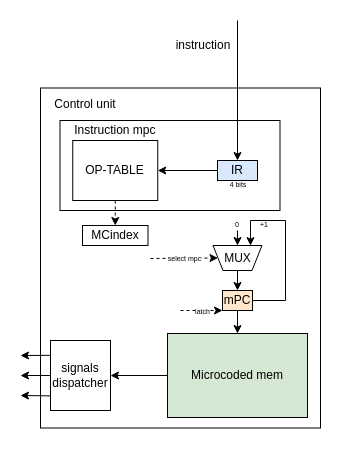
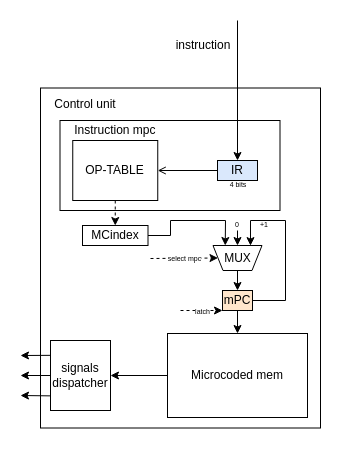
- <mxCell id="20" value="" style="endArrow=classic;html=1;rounded=0;exitX=1;exitY=0.5;exitDx=0;exitDy=0;entryX=1;entryY=0.5;entryDx=0;entryDy=0;" edge="1" parent="1" source="21" target="11"><mxGeometry width="50" height="50" relative="1" as="geometry"><mxPoint x="10" y="-20" as="sourcePoint" /><mxPoint x="50" y="20" as="targetPoint" /></mxGeometry></mxCell>
+ <mxCell id="20" value="" style="endArrow=open;html=1;rounded=0;exitX=1;exitY=0.5;exitDx=0;exitDy=0;entryX=1;entryY=0.5;entryDx=0;entryDy=0;" edge="1" parent="1" source="21" target="11"><mxGeometry width="50" height="50" relative="1" as="geometry"><mxPoint x="10" y="-20" as="sourcePoint" /><mxPoint x="50" y="20" as="targetPoint" /></mxGeometry></mxCell>
+ <mxCell id="28" value="" style="endArrow=classic;html=1;rounded=0;exitX=1;exitY=0.5;exitDx=0;exitDy=0;entryX=0.75;entryY=1;entryDx=0;entryDy=0;" edge="1" parent="1" source="27" target="15"><mxGeometry width="50" height="50" relative="1" as="geometry"><mxPoint x="170" y="240" as="sourcePoint" /><mxPoint x="220" y="190" as="targetPoint" /><Array as="points"><mxPoint x="170" y="235" /><mxPoint x="170" y="220" /><mxPoint x="225" y="220" /></Array></mxGeometry></mxCell>
- <mxCell id="5" value="Microcoded mem" style="rounded=0;whiteSpace=wrap;html=1;fillColor=#d5e8d4;" vertex="1" parent="1"><mxGeometry x="167" y="333" width="140" height="84" as="geometry" /></mxCell>
+ <mxCell id="5" value="Microcoded mem" style="rounded=0;whiteSpace=wrap;html=1;" vertex="1" parent="1"><mxGeometry x="167" y="333" width="140" height="84" as="geometry" /></mxCell>
